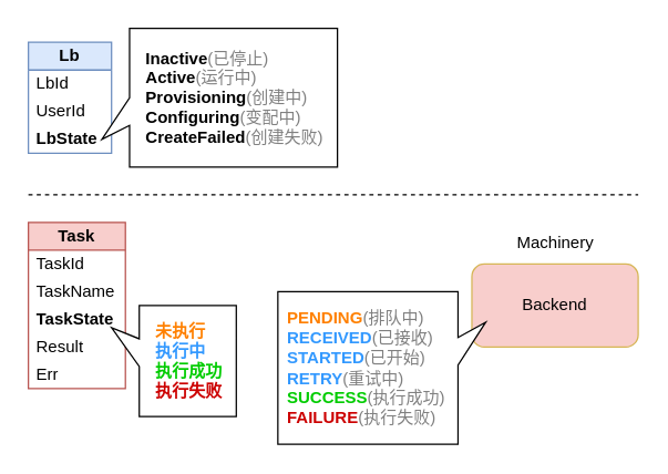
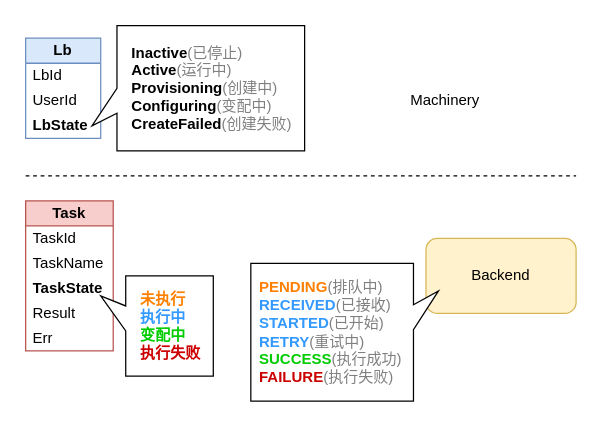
- <mxCell id="17" value="Machinery" style="text;html=1;align=center;verticalAlign=middle;resizable=0;points=[];autosize=1;strokeColor=none;fillColor=none;" vertex="1" parent="1"><mxGeometry x="360" y="160" width="80" height="30" as="geometry" /></mxCell>
+ <mxCell id="17" value="Machinery" style="text;html=1;align=center;verticalAlign=middle;resizable=0;points=[];autosize=1;strokeColor=none;fillColor=none;" vertex="1" parent="1"><mxGeometry x="315" y="65" width="80" height="30" as="geometry" /></mxCell>
- <mxCell id="16" value="Backend" style="rounded=1;whiteSpace=wrap;html=1;fillColor=#f8cecc;strokeColor=#d6b656;" vertex="1" parent="1"><mxGeometry x="340" y="190" width="120" height="60" as="geometry" /></mxCell>
+ <mxCell id="16" value="Backend" style="rounded=1;whiteSpace=wrap;html=1;fillColor=#fff2cc;strokeColor=#d6b656;" vertex="1" parent="1"><mxGeometry x="340" y="190" width="120" height="60" as="geometry" /></mxCell>
- <mxCell id="15" value="&lt;font style=&quot;color: rgb(255, 128, 0);&quot;&gt;&lt;b&gt;未执行&lt;/b&gt;&lt;/font&gt;&lt;div&gt;&lt;font style=&quot;background-color: light-dark(#ffffff, var(--ge-dark-color, #121212)); color: rgb(51, 153, 255);&quot;&gt;&lt;b&gt;执行中&lt;/b&gt;&lt;/font&gt;&lt;/div&gt;&lt;div&gt;&lt;font style=&quot;background-color: light-dark(#ffffff, var(--ge-dark-color, #121212)); color: rgb(0, 204, 0);&quot;&gt;&lt;b style=&quot;&quot;&gt;执行成功&lt;/b&gt;&lt;/font&gt;&lt;/div&gt;&lt;div&gt;&lt;font style=&quot;background-color: light-dark(#ffffff, var(--ge-dark-color, #121212));&quot; color=&quot;#cc0000&quot;&gt;&lt;b&gt;执行失败&lt;/b&gt;&lt;/font&gt;&lt;/div&gt;" style="text;html=1;align=left;verticalAlign=middle;resizable=0;points=[];autosize=1;strokeColor=none;fillColor=none;" vertex="1" parent="1"><mxGeometry x="110" y="225" width="70" height="70" as="geometry" /></mxCell>
+ <mxCell id="15" value="&lt;font style=&quot;color: rgb(255, 128, 0);&quot;&gt;&lt;b&gt;未执行&lt;/b&gt;&lt;/font&gt;&lt;div&gt;&lt;font style=&quot;background-color: light-dark(#ffffff, var(--ge-dark-color, #121212)); color: rgb(51, 153, 255);&quot;&gt;&lt;b&gt;执行中&lt;/b&gt;&lt;/font&gt;&lt;/div&gt;&lt;div&gt;&lt;font style=&quot;background-color: light-dark(#ffffff, var(--ge-dark-color, #121212)); color: rgb(0, 204, 0);&quot;&gt;&lt;b style=&quot;&quot;&gt;变配中&lt;/b&gt;&lt;/font&gt;&lt;/div&gt;&lt;div&gt;&lt;font style=&quot;background-color: light-dark(#ffffff, var(--ge-dark-color, #121212));&quot; color=&quot;#cc0000&quot;&gt;&lt;b&gt;执行失败&lt;/b&gt;&lt;/font&gt;&lt;/div&gt;" style="text;html=1;align=left;verticalAlign=middle;resizable=0;points=[];autosize=1;strokeColor=none;fillColor=none;" vertex="1" parent="1"><mxGeometry x="110" y="225" width="70" height="70" as="geometry" /></mxCell>
